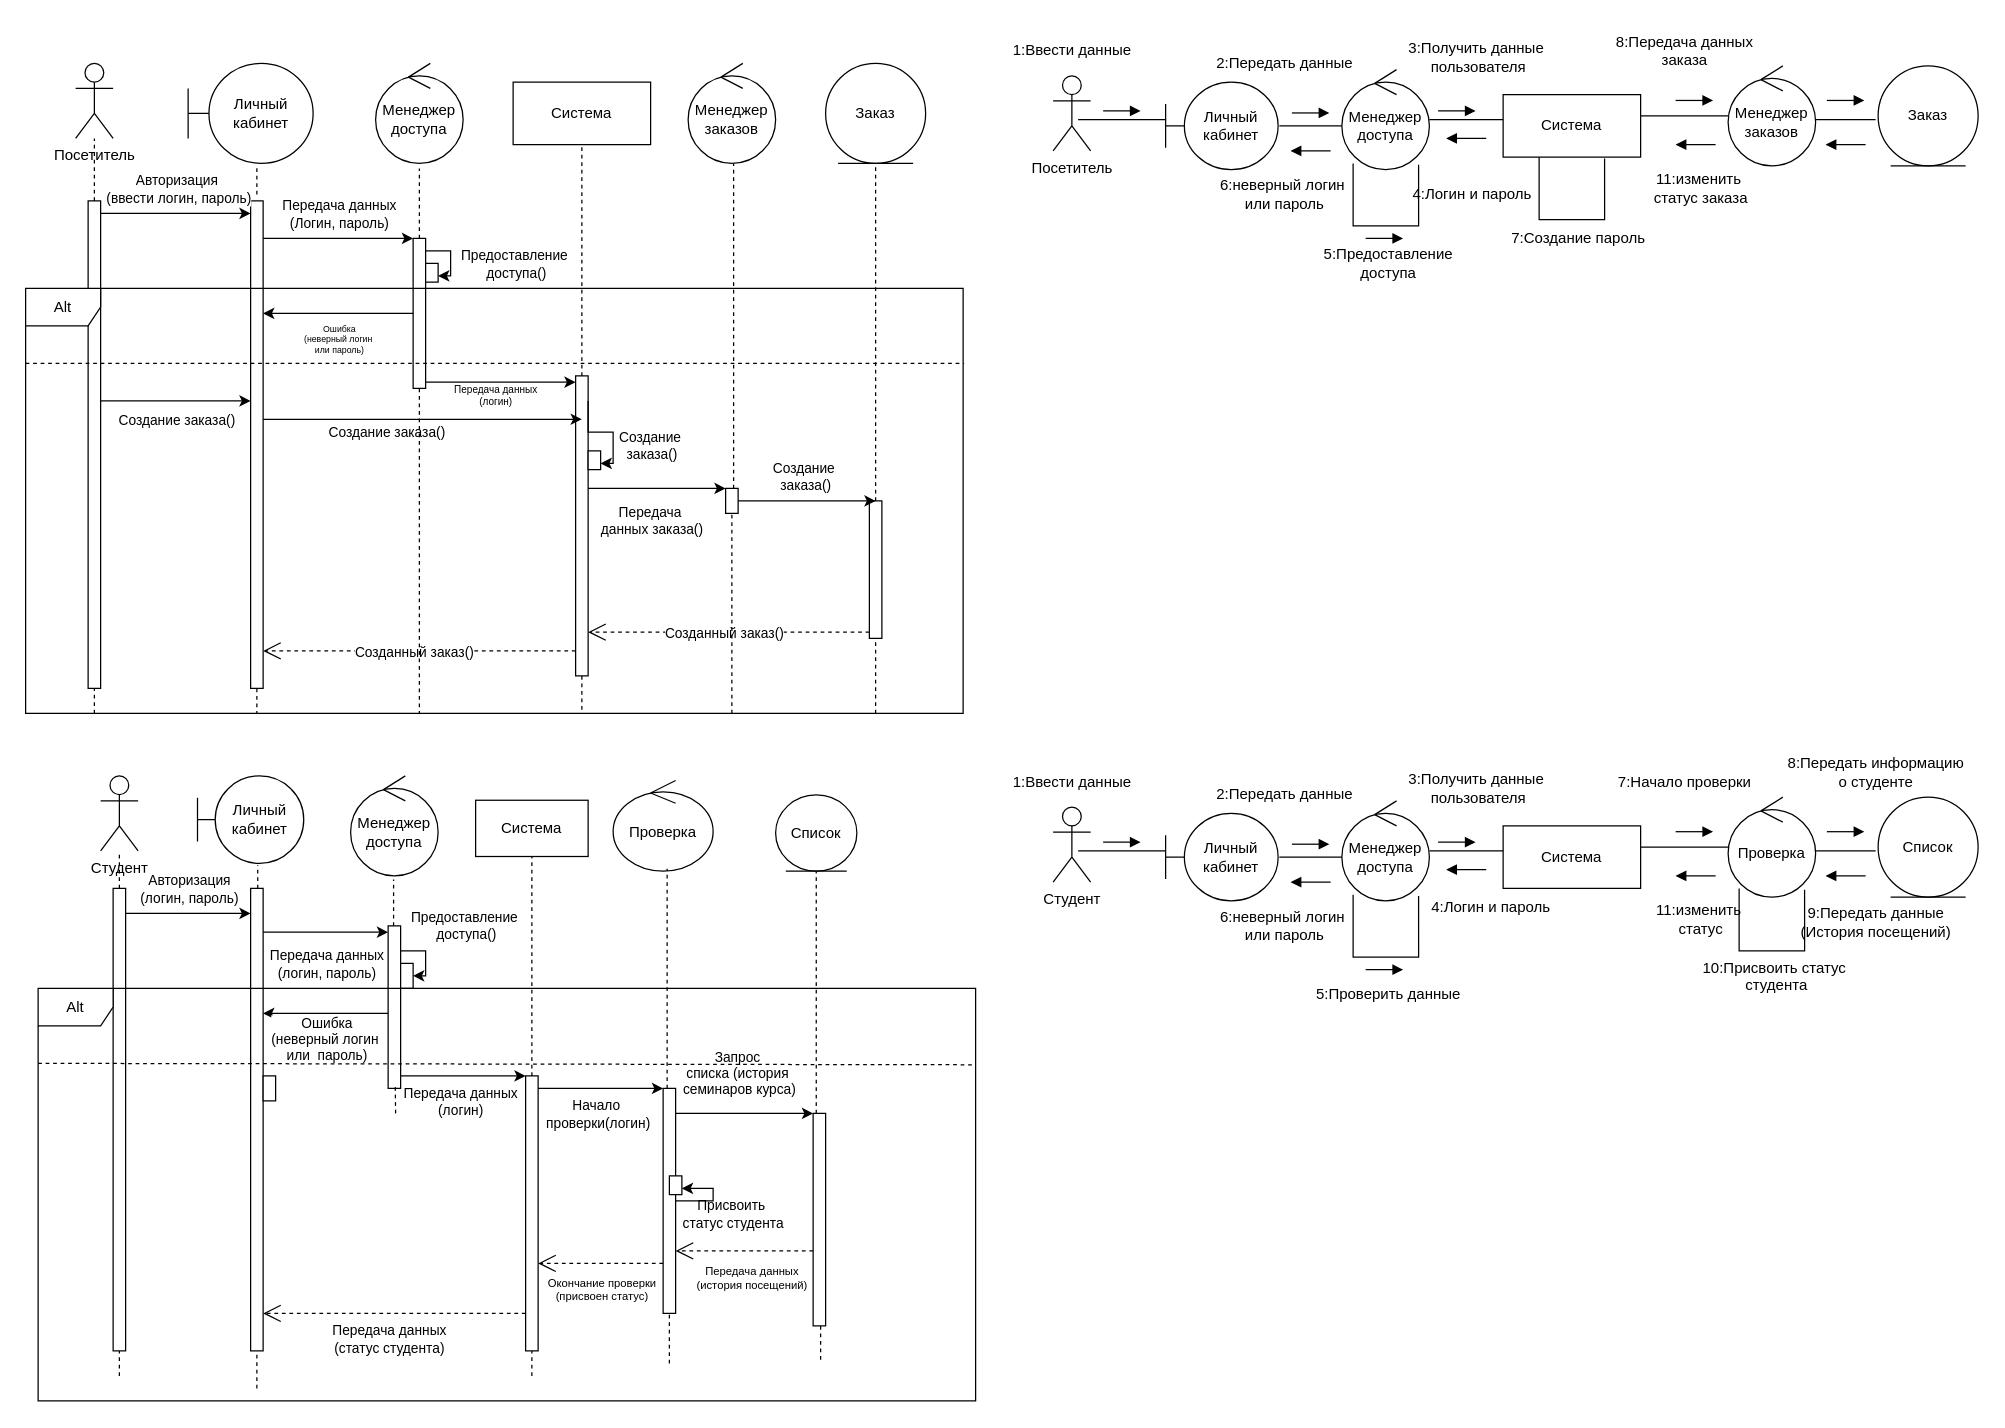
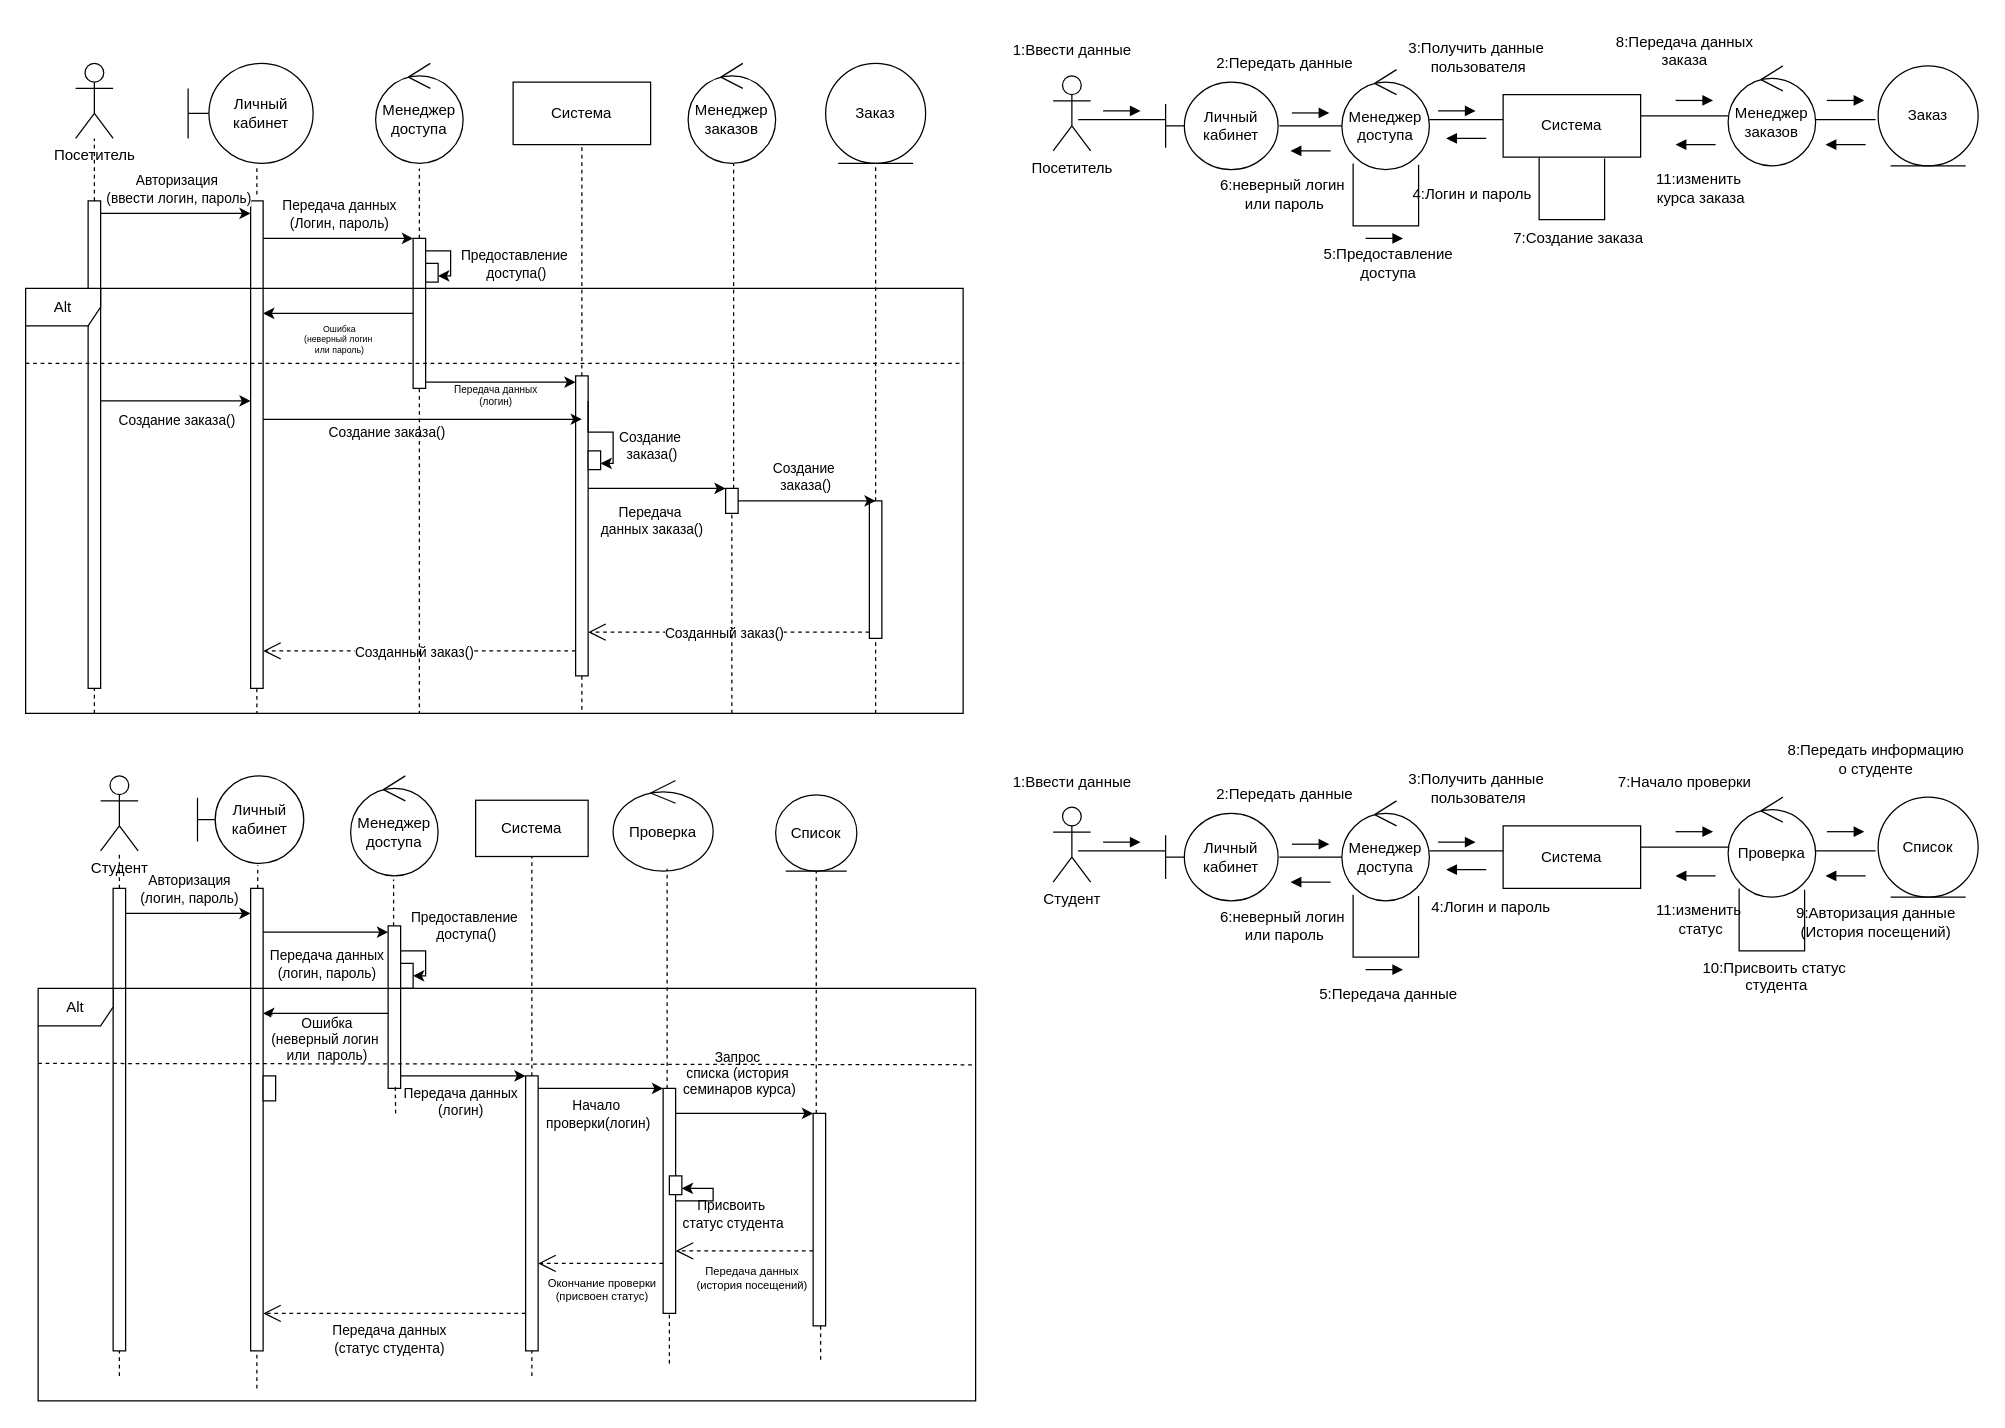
- <mxCell id="134" value="11:изменить&amp;nbsp;&lt;div&gt;статус заказа&lt;/div&gt;" style="text;html=1;align=center;verticalAlign=middle;resizable=0;points=[];autosize=1;strokeColor=none;fillColor=none;" parent="1" vertex="1"><mxGeometry x="1310" y="130" width="100" height="40" as="geometry" /></mxCell>
+ <mxCell id="134" value="11:изменить&amp;nbsp;&lt;div&gt;курса заказа&lt;/div&gt;" style="text;html=1;align=center;verticalAlign=middle;resizable=0;points=[];autosize=1;strokeColor=none;fillColor=none;" parent="1" vertex="1"><mxGeometry x="1310" y="130" width="100" height="40" as="geometry" /></mxCell>
- <mxCell id="168" value="7:Создание пароль" style="text;html=1;align=center;verticalAlign=middle;resizable=0;points=[];autosize=1;strokeColor=none;fillColor=none;" vertex="1" parent="1"><mxGeometry x="1197" y="175" width="130" height="30" as="geometry" /></mxCell>
+ <mxCell id="168" value="7:Создание заказа" style="text;html=1;align=center;verticalAlign=middle;resizable=0;points=[];autosize=1;strokeColor=none;fillColor=none;" vertex="1" parent="1"><mxGeometry x="1197" y="175" width="130" height="30" as="geometry" /></mxCell>
- <mxCell id="151" value="8:Передать информацию&lt;br&gt;о студенте" style="text;html=1;align=center;verticalAlign=middle;resizable=0;points=[];autosize=1;strokeColor=none;fillColor=none;" parent="1" vertex="1"><mxGeometry x="1420" y="597" width="160" height="40" as="geometry" /></mxCell>
+ <mxCell id="151" value="8:Передать информацию&lt;br&gt;о студенте" style="text;html=1;align=center;verticalAlign=middle;resizable=0;points=[];autosize=1;strokeColor=none;fillColor=none;" parent="1" vertex="1"><mxGeometry x="1420" y="587" width="160" height="40" as="geometry" /></mxCell>
- <mxCell id="166" value="9:Передать данные&lt;br&gt;(История посещений)" style="text;html=1;align=center;verticalAlign=middle;resizable=0;points=[];autosize=1;strokeColor=none;fillColor=none;" parent="1" vertex="1"><mxGeometry x="1430" y="717" width="140" height="40" as="geometry" /></mxCell>
+ <mxCell id="166" value="9:Авторизация данные&lt;br&gt;(История посещений)" style="text;html=1;align=center;verticalAlign=middle;resizable=0;points=[];autosize=1;strokeColor=none;fillColor=none;" parent="1" vertex="1"><mxGeometry x="1430" y="717" width="140" height="40" as="geometry" /></mxCell>
- <mxCell id="163" value="5:Проверить данные" style="text;html=1;align=center;verticalAlign=middle;resizable=0;points=[];autosize=1;strokeColor=none;fillColor=none;" parent="1" vertex="1"><mxGeometry x="1040" y="780" width="140" height="30" as="geometry" /></mxCell>
+ <mxCell id="163" value="5:Передача данные" style="text;html=1;align=center;verticalAlign=middle;resizable=0;points=[];autosize=1;strokeColor=none;fillColor=none;" parent="1" vertex="1"><mxGeometry x="1040" y="780" width="140" height="30" as="geometry" /></mxCell>
